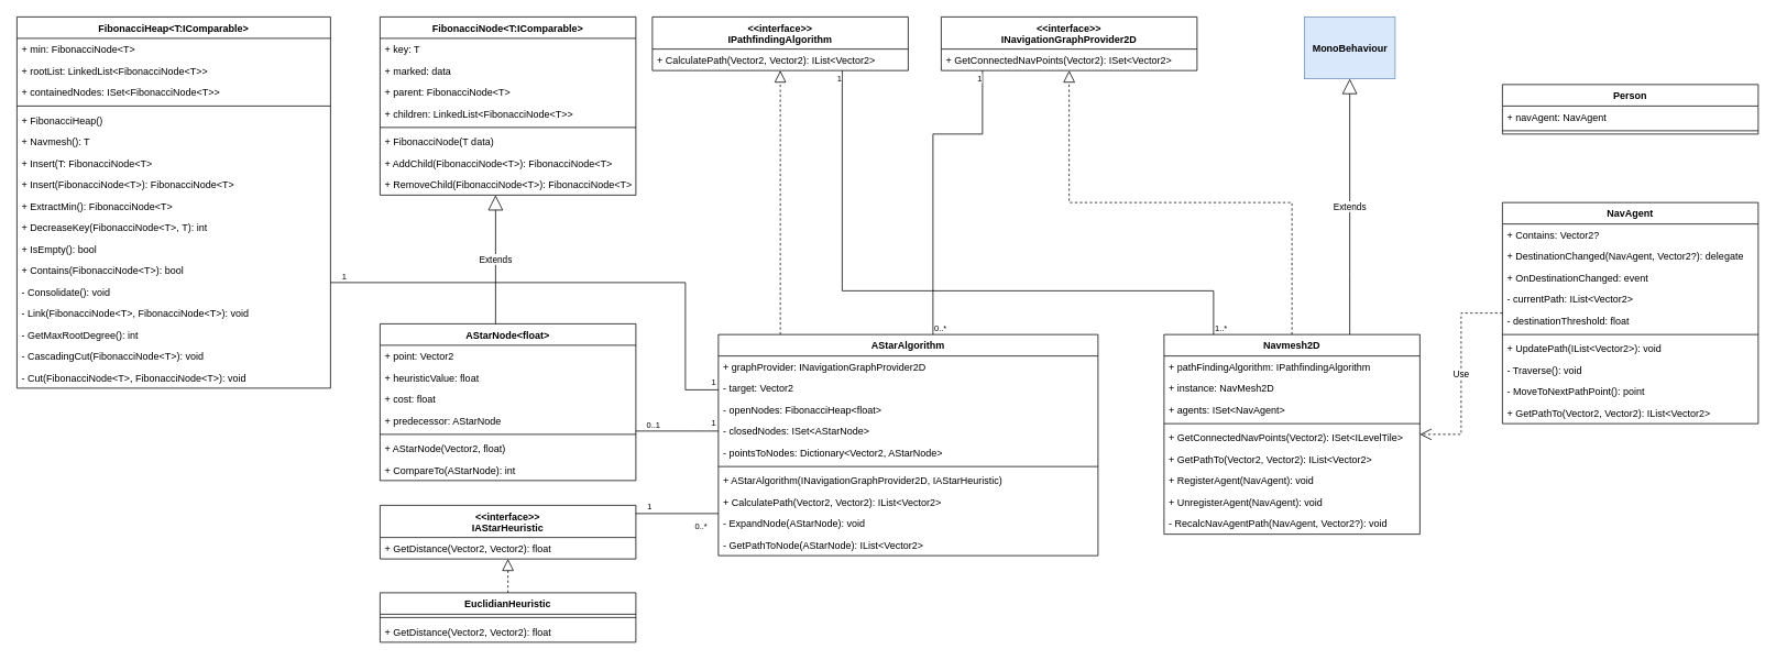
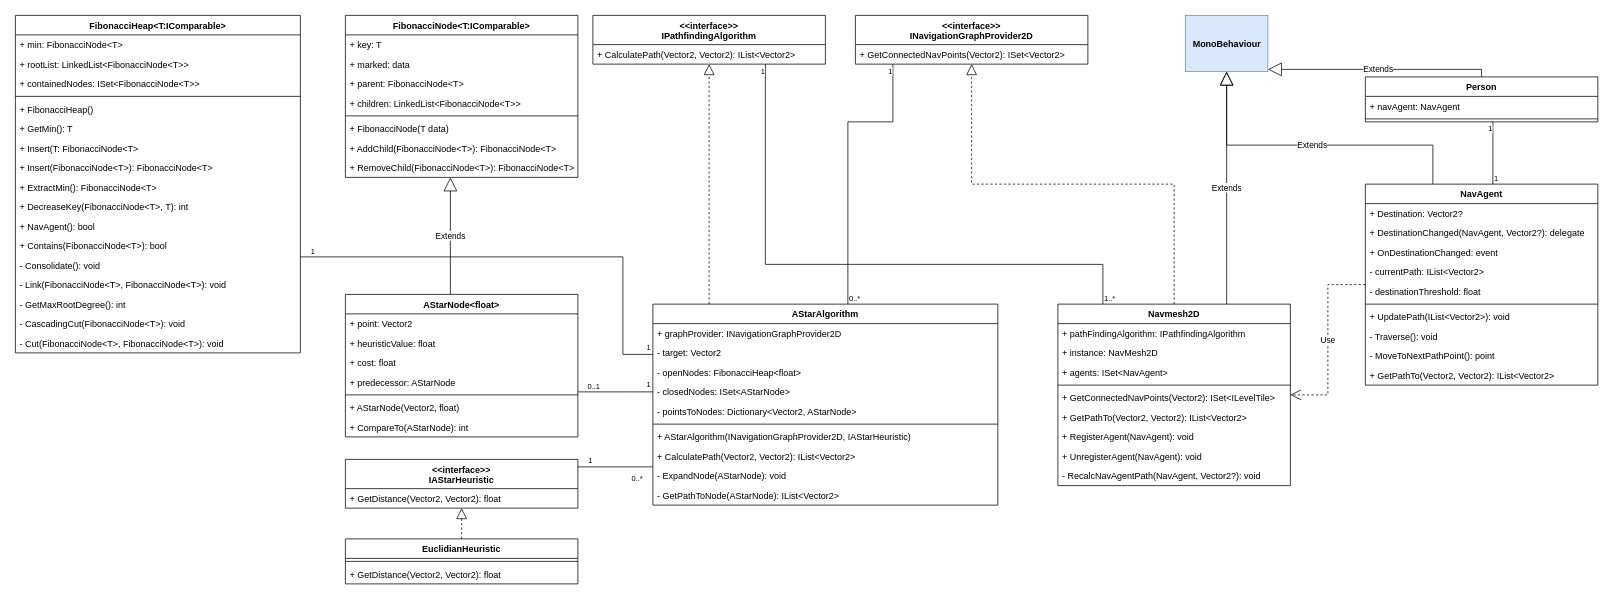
+ <mxCell id="105" value="Extends" style="endArrow=block;endSize=16;endFill=0;html=1;edgeStyle=orthogonalEdgeStyle;rounded=0;" parent="1" source="99" target="65" edge="1"><mxGeometry width="160" relative="1" as="geometry"><mxPoint x="1645" y="415" as="sourcePoint" /><mxPoint x="1645" y="80" as="targetPoint" /><Array as="points"><mxPoint x="1975" y="92" /><mxPoint x="1635" y="92" /></Array></mxGeometry></mxCell>
- <mxCell id="17" value="+ Navmesh(): T" style="text;strokeColor=none;fillColor=none;align=left;verticalAlign=top;spacingLeft=4;spacingRight=4;overflow=hidden;rotatable=0;points=[[0,0.5],[1,0.5]];portConstraint=eastwest;" parent="11" vertex="1"><mxGeometry y="138" width="380" height="26" as="geometry" /></mxCell>
+ <mxCell id="17" value="+ GetMin(): T" style="text;strokeColor=none;fillColor=none;align=left;verticalAlign=top;spacingLeft=4;spacingRight=4;overflow=hidden;rotatable=0;points=[[0,0.5],[1,0.5]];portConstraint=eastwest;" parent="11" vertex="1"><mxGeometry y="138" width="380" height="26" as="geometry" /></mxCell>
+ <mxCell id="106" value="Extends" style="endArrow=block;endSize=16;endFill=0;html=1;edgeStyle=orthogonalEdgeStyle;rounded=0;" parent="1" source="88" target="65" edge="1"><mxGeometry width="160" relative="1" as="geometry"><mxPoint x="1970" y="212" as="sourcePoint" /><mxPoint x="1630" y="171" as="targetPoint" /><Array as="points"><mxPoint x="1910" y="193" /><mxPoint x="1635" y="193" /></Array></mxGeometry></mxCell>
+ <mxCell id="102" value="" style="endArrow=none;html=1;edgeStyle=orthogonalEdgeStyle;rounded=0;" parent="1" source="88" target="99" edge="1"><mxGeometry relative="1" as="geometry"><mxPoint x="1140" y="415" as="sourcePoint" /><mxPoint x="1200" y="95" as="targetPoint" /><Array as="points"><mxPoint x="1990" y="182" /><mxPoint x="1990" y="182" /></Array></mxGeometry></mxCell>
+ <mxCell id="103" value="1" style="resizable=0;html=1;align=left;verticalAlign=bottom;labelBackgroundColor=#ffffff;fontSize=10;" parent="102" connectable="0" vertex="1"><mxGeometry x="-1" relative="1" as="geometry" /></mxCell>
+ <mxCell id="104" value="1" style="resizable=0;html=1;align=right;verticalAlign=bottom;labelBackgroundColor=#ffffff;fontSize=10;" parent="102" connectable="0" vertex="1"><mxGeometry x="1" relative="1" as="geometry"><mxPoint y="17" as="offset" /></mxGeometry></mxCell>
- <mxCell id="89" value="+ Contains: Vector2?" style="text;strokeColor=none;fillColor=none;align=left;verticalAlign=top;spacingLeft=4;spacingRight=4;overflow=hidden;rotatable=0;points=[[0,0.5],[1,0.5]];portConstraint=eastwest;" parent="88" vertex="1"><mxGeometry y="26" width="310" height="26" as="geometry" /></mxCell>
+ <mxCell id="89" value="+ Destination: Vector2?" style="text;strokeColor=none;fillColor=none;align=left;verticalAlign=top;spacingLeft=4;spacingRight=4;overflow=hidden;rotatable=0;points=[[0,0.5],[1,0.5]];portConstraint=eastwest;" parent="88" vertex="1"><mxGeometry y="26" width="310" height="26" as="geometry" /></mxCell>
- <mxCell id="22" value="+ IsEmpty(): bool" style="text;strokeColor=none;fillColor=none;align=left;verticalAlign=top;spacingLeft=4;spacingRight=4;overflow=hidden;rotatable=0;points=[[0,0.5],[1,0.5]];portConstraint=eastwest;" parent="11" vertex="1"><mxGeometry y="268" width="380" height="26" as="geometry" /></mxCell>
+ <mxCell id="22" value="+ NavAgent(): bool" style="text;strokeColor=none;fillColor=none;align=left;verticalAlign=top;spacingLeft=4;spacingRight=4;overflow=hidden;rotatable=0;points=[[0,0.5],[1,0.5]];portConstraint=eastwest;" parent="11" vertex="1"><mxGeometry y="268" width="380" height="26" as="geometry" /></mxCell>
